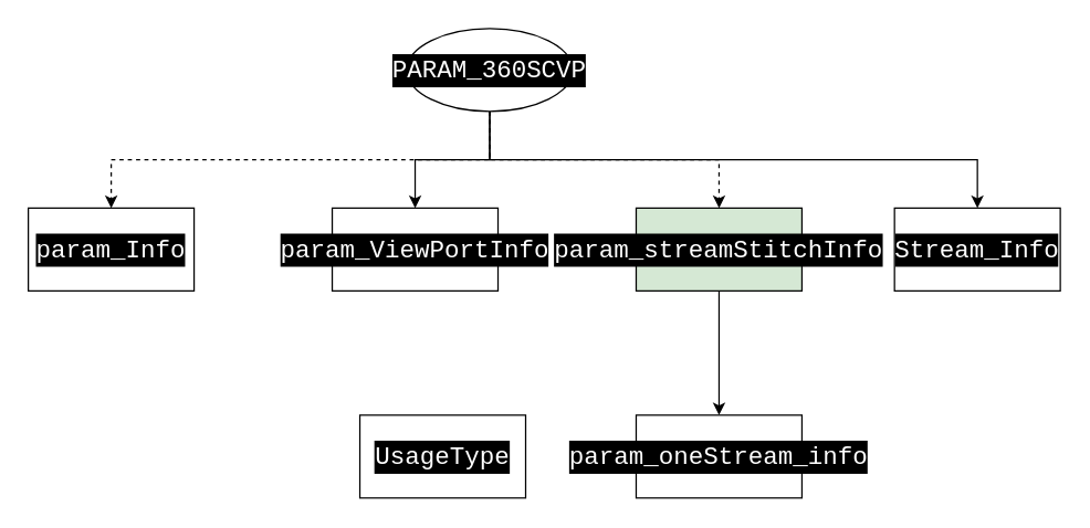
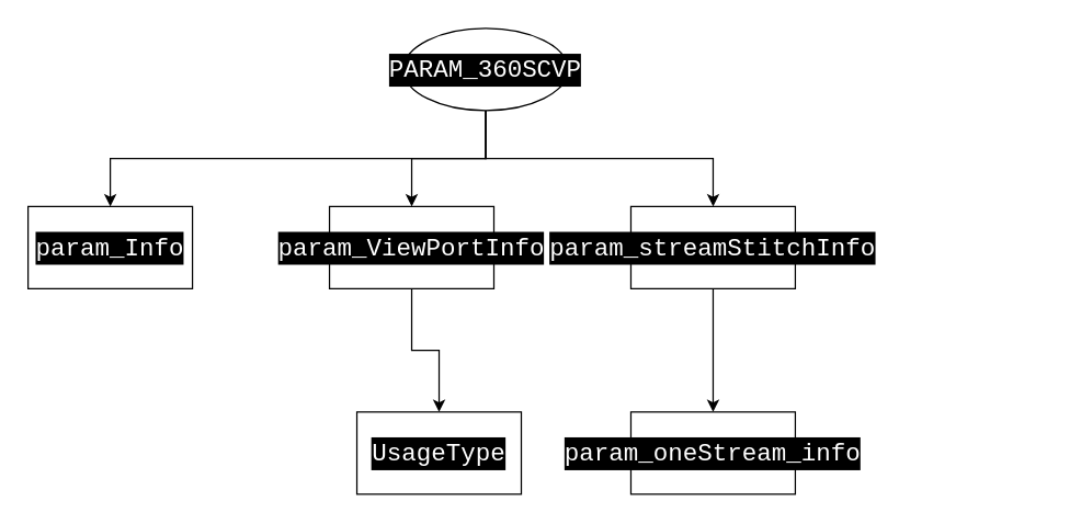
- <mxCell id="2" style="edgeStyle=orthogonalEdgeStyle;rounded=0;orthogonalLoop=1;jettySize=auto;html=1;entryX=0.5;entryY=0;entryDx=0;entryDy=0;exitX=0.5;exitY=1;exitDx=0;exitDy=0;dashed=1;" edge="1" parent="1" source="6" target="7"><mxGeometry relative="1" as="geometry" /></mxCell>
+ <mxCell id="2" style="edgeStyle=orthogonalEdgeStyle;rounded=0;orthogonalLoop=1;jettySize=auto;html=1;entryX=0.5;entryY=0;entryDx=0;entryDy=0;exitX=0.5;exitY=1;exitDx=0;exitDy=0;" edge="1" parent="1" source="6" target="7"><mxGeometry relative="1" as="geometry" /></mxCell>
- <mxCell id="5" style="edgeStyle=orthogonalEdgeStyle;rounded=0;orthogonalLoop=1;jettySize=auto;html=1;exitX=0.5;exitY=1;exitDx=0;exitDy=0;" edge="1" parent="1" source="6" target="13"><mxGeometry relative="1" as="geometry" /></mxCell>
- <mxCell id="4" style="edgeStyle=orthogonalEdgeStyle;rounded=0;orthogonalLoop=1;jettySize=auto;html=1;entryX=0.5;entryY=0;entryDx=0;entryDy=0;exitX=0.5;exitY=1;exitDx=0;exitDy=0;dashed=1;" edge="1" parent="1" source="6" target="11"><mxGeometry relative="1" as="geometry" /></mxCell>
+ <mxCell id="4" style="edgeStyle=orthogonalEdgeStyle;rounded=0;orthogonalLoop=1;jettySize=auto;html=1;entryX=0.5;entryY=0;entryDx=0;entryDy=0;exitX=0.5;exitY=1;exitDx=0;exitDy=0;" edge="1" parent="1" source="6" target="11"><mxGeometry relative="1" as="geometry" /></mxCell>
- <mxCell id="11" value="&lt;div style=&quot;color: rgb(255, 255, 255); background-color: rgb(0, 0, 0); font-family: Consolas, &amp;quot;Courier New&amp;quot;, monospace; font-size: 18px; line-height: 24px;&quot;&gt;param_streamStitchInfo&lt;/div&gt;" style="rounded=0;whiteSpace=wrap;html=1;fillColor=#d5e8d4;" vertex="1" parent="1"><mxGeometry x="460" y="150" width="120" height="60" as="geometry" /></mxCell>
+ <mxCell id="11" value="&lt;div style=&quot;color: rgb(255, 255, 255); background-color: rgb(0, 0, 0); font-family: Consolas, &amp;quot;Courier New&amp;quot;, monospace; font-size: 18px; line-height: 24px;&quot;&gt;param_streamStitchInfo&lt;/div&gt;" style="rounded=0;whiteSpace=wrap;html=1;" vertex="1" parent="1"><mxGeometry x="460" y="150" width="120" height="60" as="geometry" /></mxCell>
- <mxCell id="13" value="&lt;div style=&quot;color: rgb(255, 255, 255); background-color: rgb(0, 0, 0); font-family: Consolas, &amp;quot;Courier New&amp;quot;, monospace; font-size: 18px; line-height: 24px;&quot;&gt;Stream_Info&lt;/div&gt;" style="rounded=0;whiteSpace=wrap;html=1;" vertex="1" parent="1"><mxGeometry x="647" y="150" width="120" height="60" as="geometry" /></mxCell>
+ <mxCell id="8" style="edgeStyle=orthogonalEdgeStyle;rounded=0;orthogonalLoop=1;jettySize=auto;html=1;exitX=0.5;exitY=1;exitDx=0;exitDy=0;" edge="1" parent="1" source="9" target="14"><mxGeometry relative="1" as="geometry" /></mxCell>
